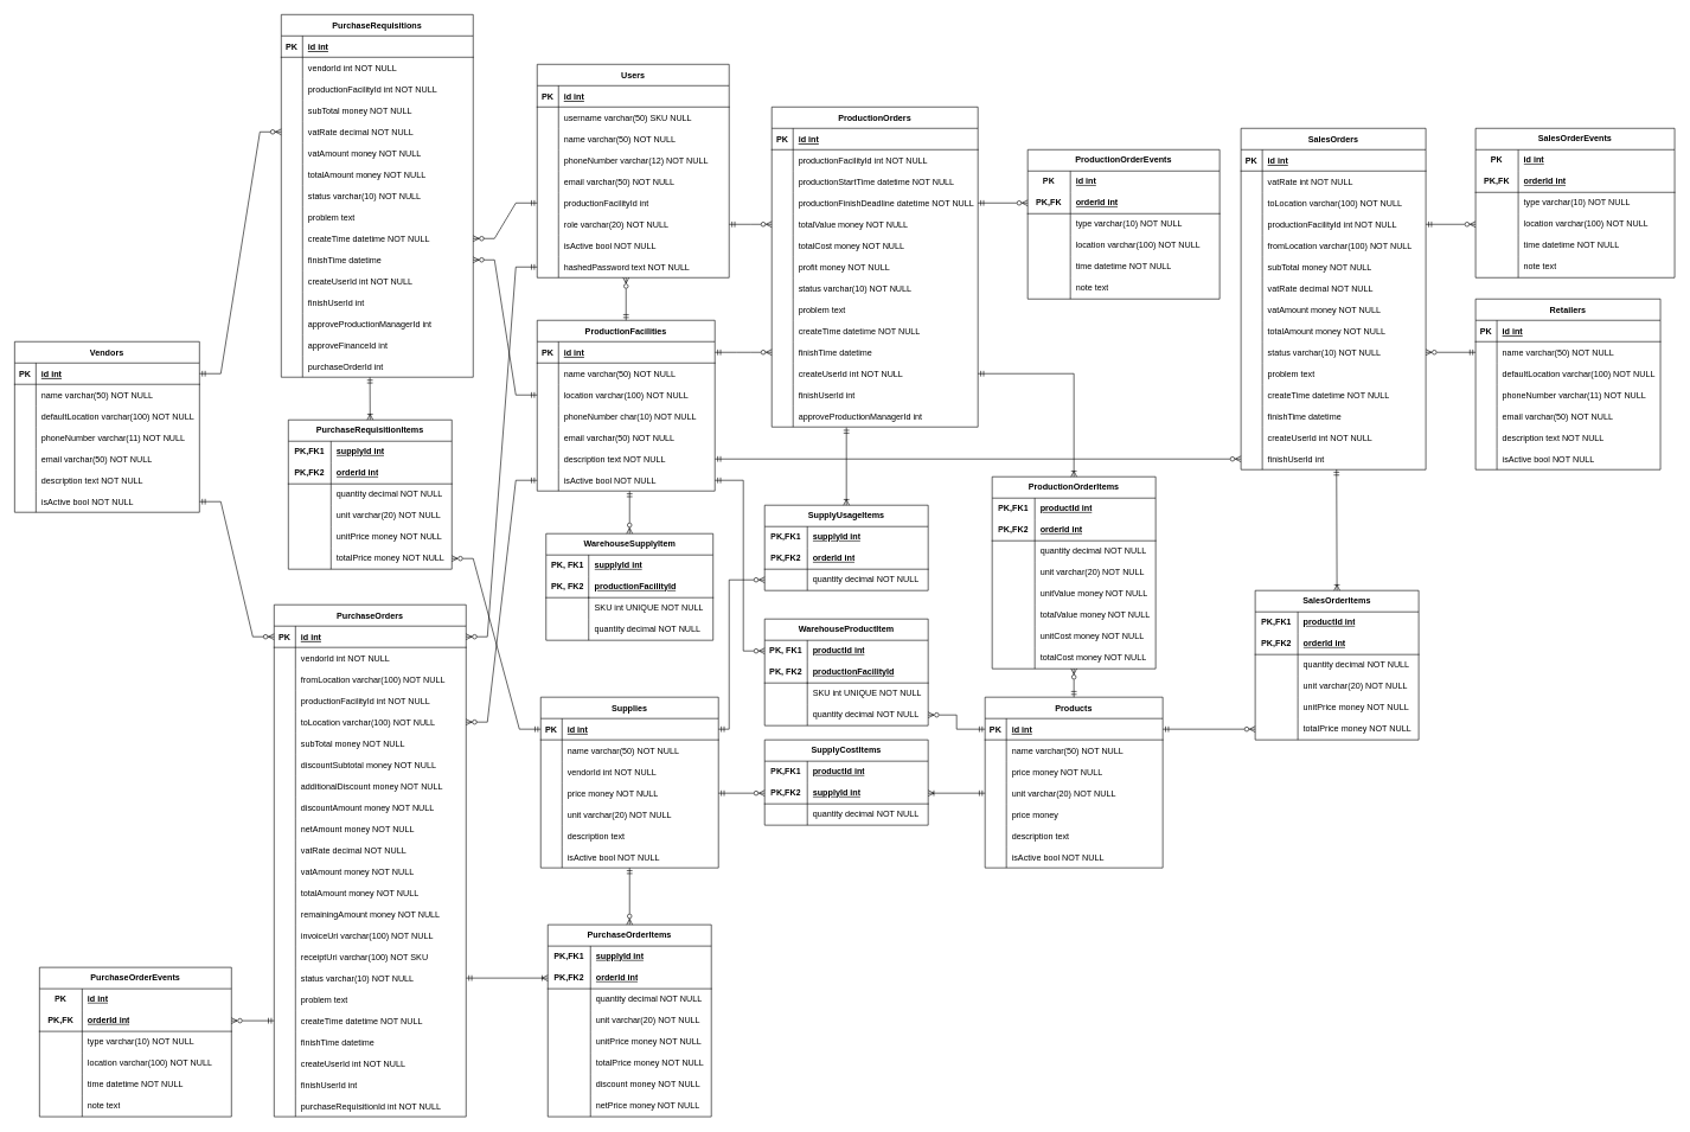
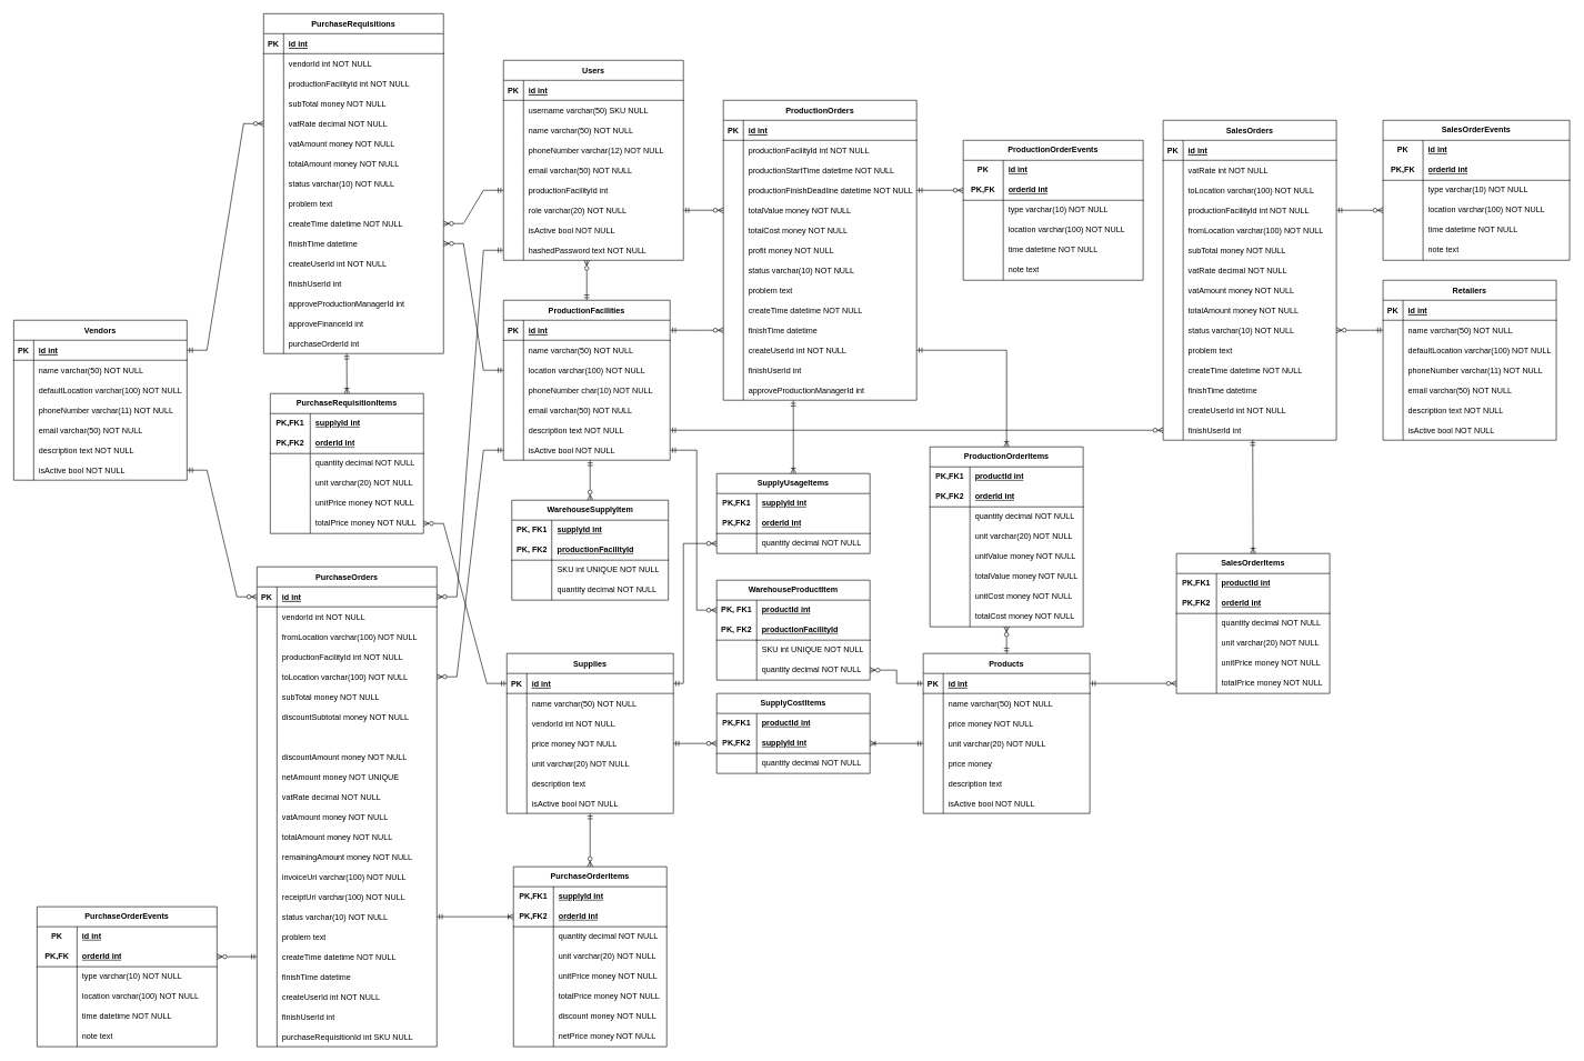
- <mxCell id="232" value="additionalDiscount money NOT NULL" style="shape=partialRectangle;overflow=hidden;connectable=0;fillColor=none;top=0;left=0;bottom=0;right=0;align=left;spacingLeft=6;" parent="230" vertex="1"><mxGeometry x="30" width="240" height="30" as="geometry"><mxRectangle width="240" height="30" as="alternateBounds" /></mxGeometry></mxCell>
- <mxCell id="238" value="netAmount money NOT NULL" style="shape=partialRectangle;overflow=hidden;connectable=0;fillColor=none;top=0;left=0;bottom=0;right=0;align=left;spacingLeft=6;" parent="236" vertex="1"><mxGeometry x="30" width="240" height="30" as="geometry"><mxRectangle width="240" height="30" as="alternateBounds" /></mxGeometry></mxCell>
+ <mxCell id="238" value="netAmount money NOT UNIQUE" style="shape=partialRectangle;overflow=hidden;connectable=0;fillColor=none;top=0;left=0;bottom=0;right=0;align=left;spacingLeft=6;" parent="236" vertex="1"><mxGeometry x="30" width="240" height="30" as="geometry"><mxRectangle width="240" height="30" as="alternateBounds" /></mxGeometry></mxCell>
- <mxCell id="256" value="receiptUri varchar(100) NOT SKU" style="shape=partialRectangle;overflow=hidden;connectable=0;fillColor=none;top=0;left=0;bottom=0;right=0;align=left;spacingLeft=6;" parent="254" vertex="1"><mxGeometry x="30" width="240" height="30" as="geometry"><mxRectangle width="240" height="30" as="alternateBounds" /></mxGeometry></mxCell>
+ <mxCell id="256" value="receiptUri varchar(100) NOT NULL" style="shape=partialRectangle;overflow=hidden;connectable=0;fillColor=none;top=0;left=0;bottom=0;right=0;align=left;spacingLeft=6;" parent="254" vertex="1"><mxGeometry x="30" width="240" height="30" as="geometry"><mxRectangle width="240" height="30" as="alternateBounds" /></mxGeometry></mxCell>
- <mxCell id="277" value="purchaseRequisitionId int NOT NULL" style="shape=partialRectangle;overflow=hidden;connectable=0;fillColor=none;top=0;left=0;bottom=0;right=0;align=left;spacingLeft=6;" parent="275" vertex="1"><mxGeometry x="30" width="240" height="30" as="geometry"><mxRectangle width="240" height="30" as="alternateBounds" /></mxGeometry></mxCell>
+ <mxCell id="277" value="purchaseRequisitionId int SKU NULL" style="shape=partialRectangle;overflow=hidden;connectable=0;fillColor=none;top=0;left=0;bottom=0;right=0;align=left;spacingLeft=6;" parent="275" vertex="1"><mxGeometry x="30" width="240" height="30" as="geometry"><mxRectangle width="240" height="30" as="alternateBounds" /></mxGeometry></mxCell>
